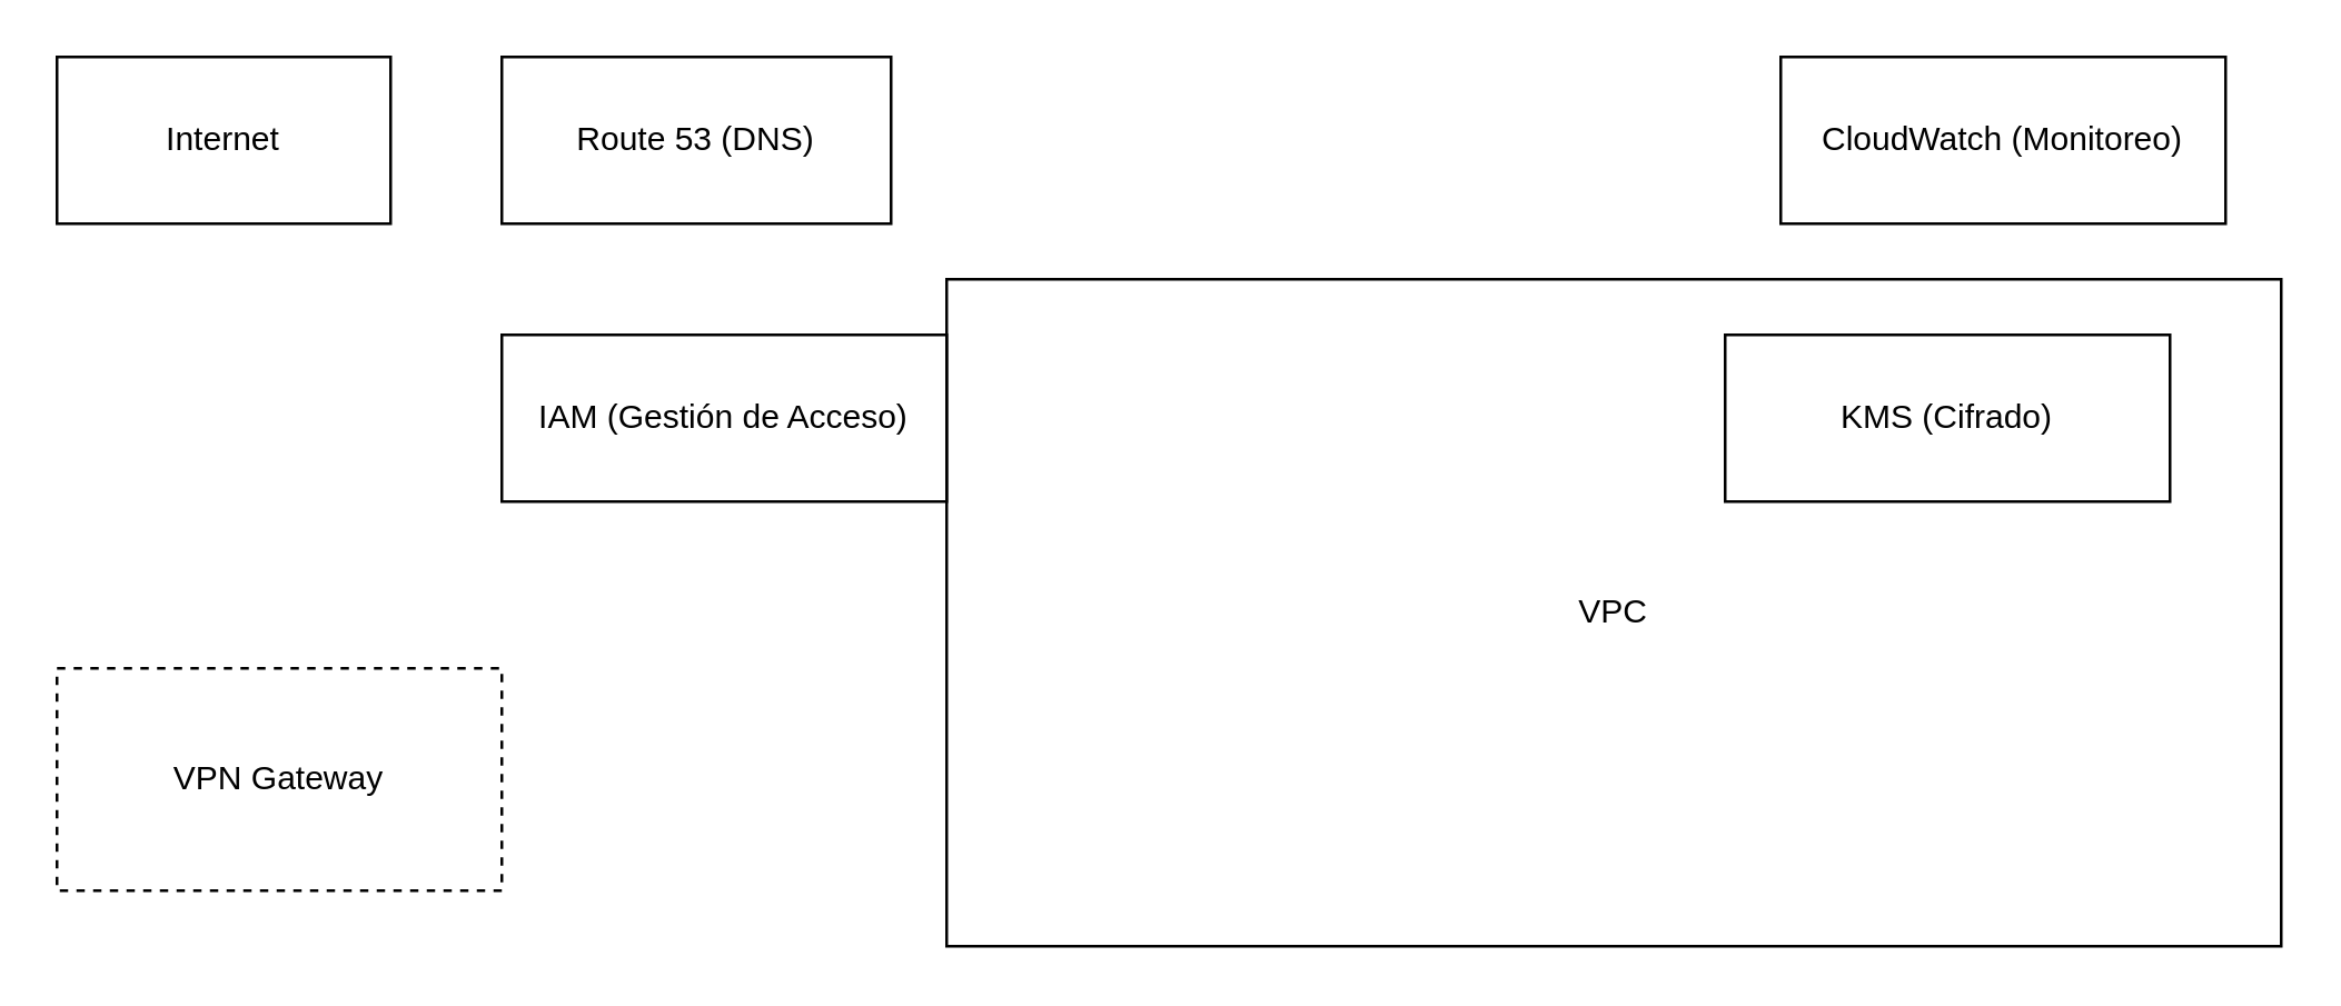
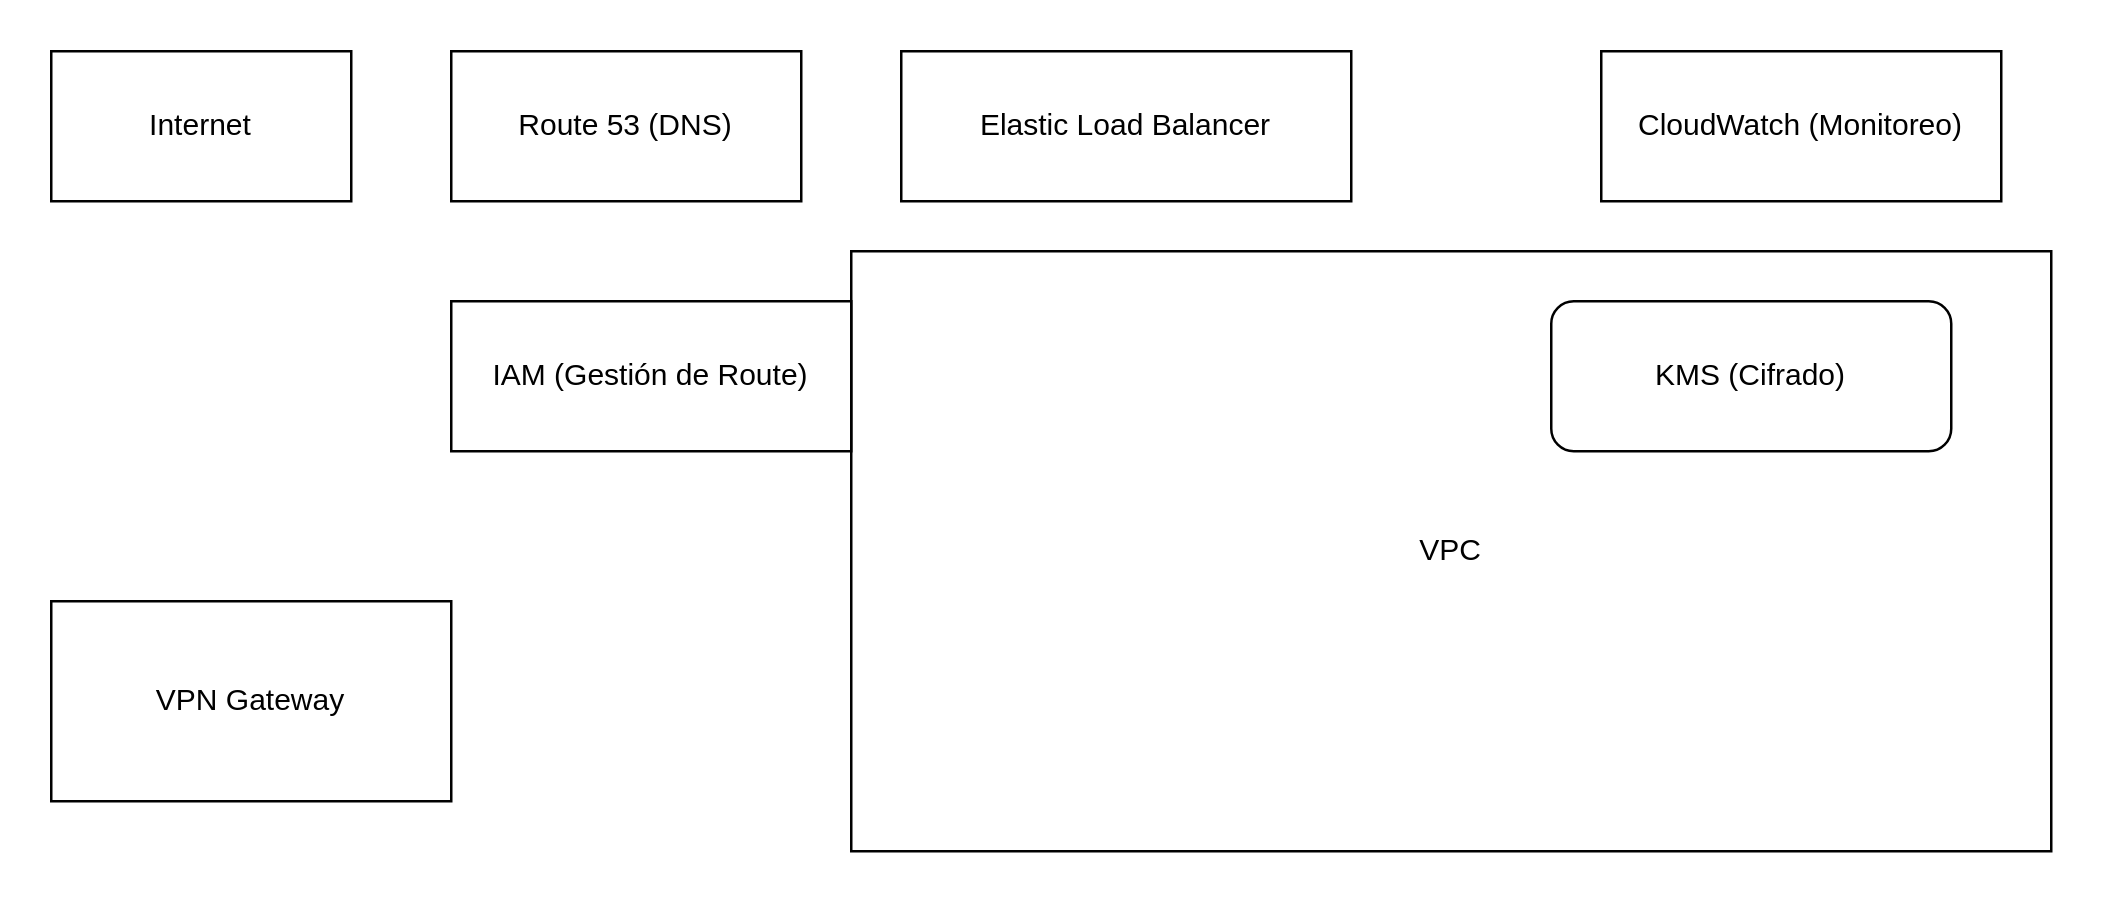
+ <mxCell id="4" value="Elastic Load Balancer" style="rounded=0;whiteSpace=wrap;html=1;" vertex="1" parent="1"><mxGeometry x="360" y="20" width="180" height="60" as="geometry" /></mxCell>
- <mxCell id="12" value="IAM (Gestión de Acceso)" style="rounded=0;whiteSpace=wrap;html=1;" vertex="1" parent="1"><mxGeometry x="180" y="120" width="160" height="60" as="geometry" /></mxCell>
+ <mxCell id="12" value="IAM (Gestión de Route)" style="rounded=0;whiteSpace=wrap;html=1;" vertex="1" parent="1"><mxGeometry x="180" y="120" width="160" height="60" as="geometry" /></mxCell>
- <mxCell id="11" value="KMS (Cifrado)" style="rounded=0;whiteSpace=wrap;html=1;" vertex="1" parent="1"><mxGeometry x="620" y="120" width="160" height="60" as="geometry" /></mxCell>
+ <mxCell id="11" value="KMS (Cifrado)" style="whiteSpace=wrap;html=1;rounded=1;" vertex="1" parent="1"><mxGeometry x="620" y="120" width="160" height="60" as="geometry" /></mxCell>
- <mxCell id="9" value="VPN Gateway" style="rounded=0;whiteSpace=wrap;html=1;dashed=1;" vertex="1" parent="1"><mxGeometry x="20" y="240" width="160" height="80" as="geometry" /></mxCell>
+ <mxCell id="9" value="VPN Gateway" style="rounded=0;whiteSpace=wrap;html=1;" vertex="1" parent="1"><mxGeometry x="20" y="240" width="160" height="80" as="geometry" /></mxCell>
